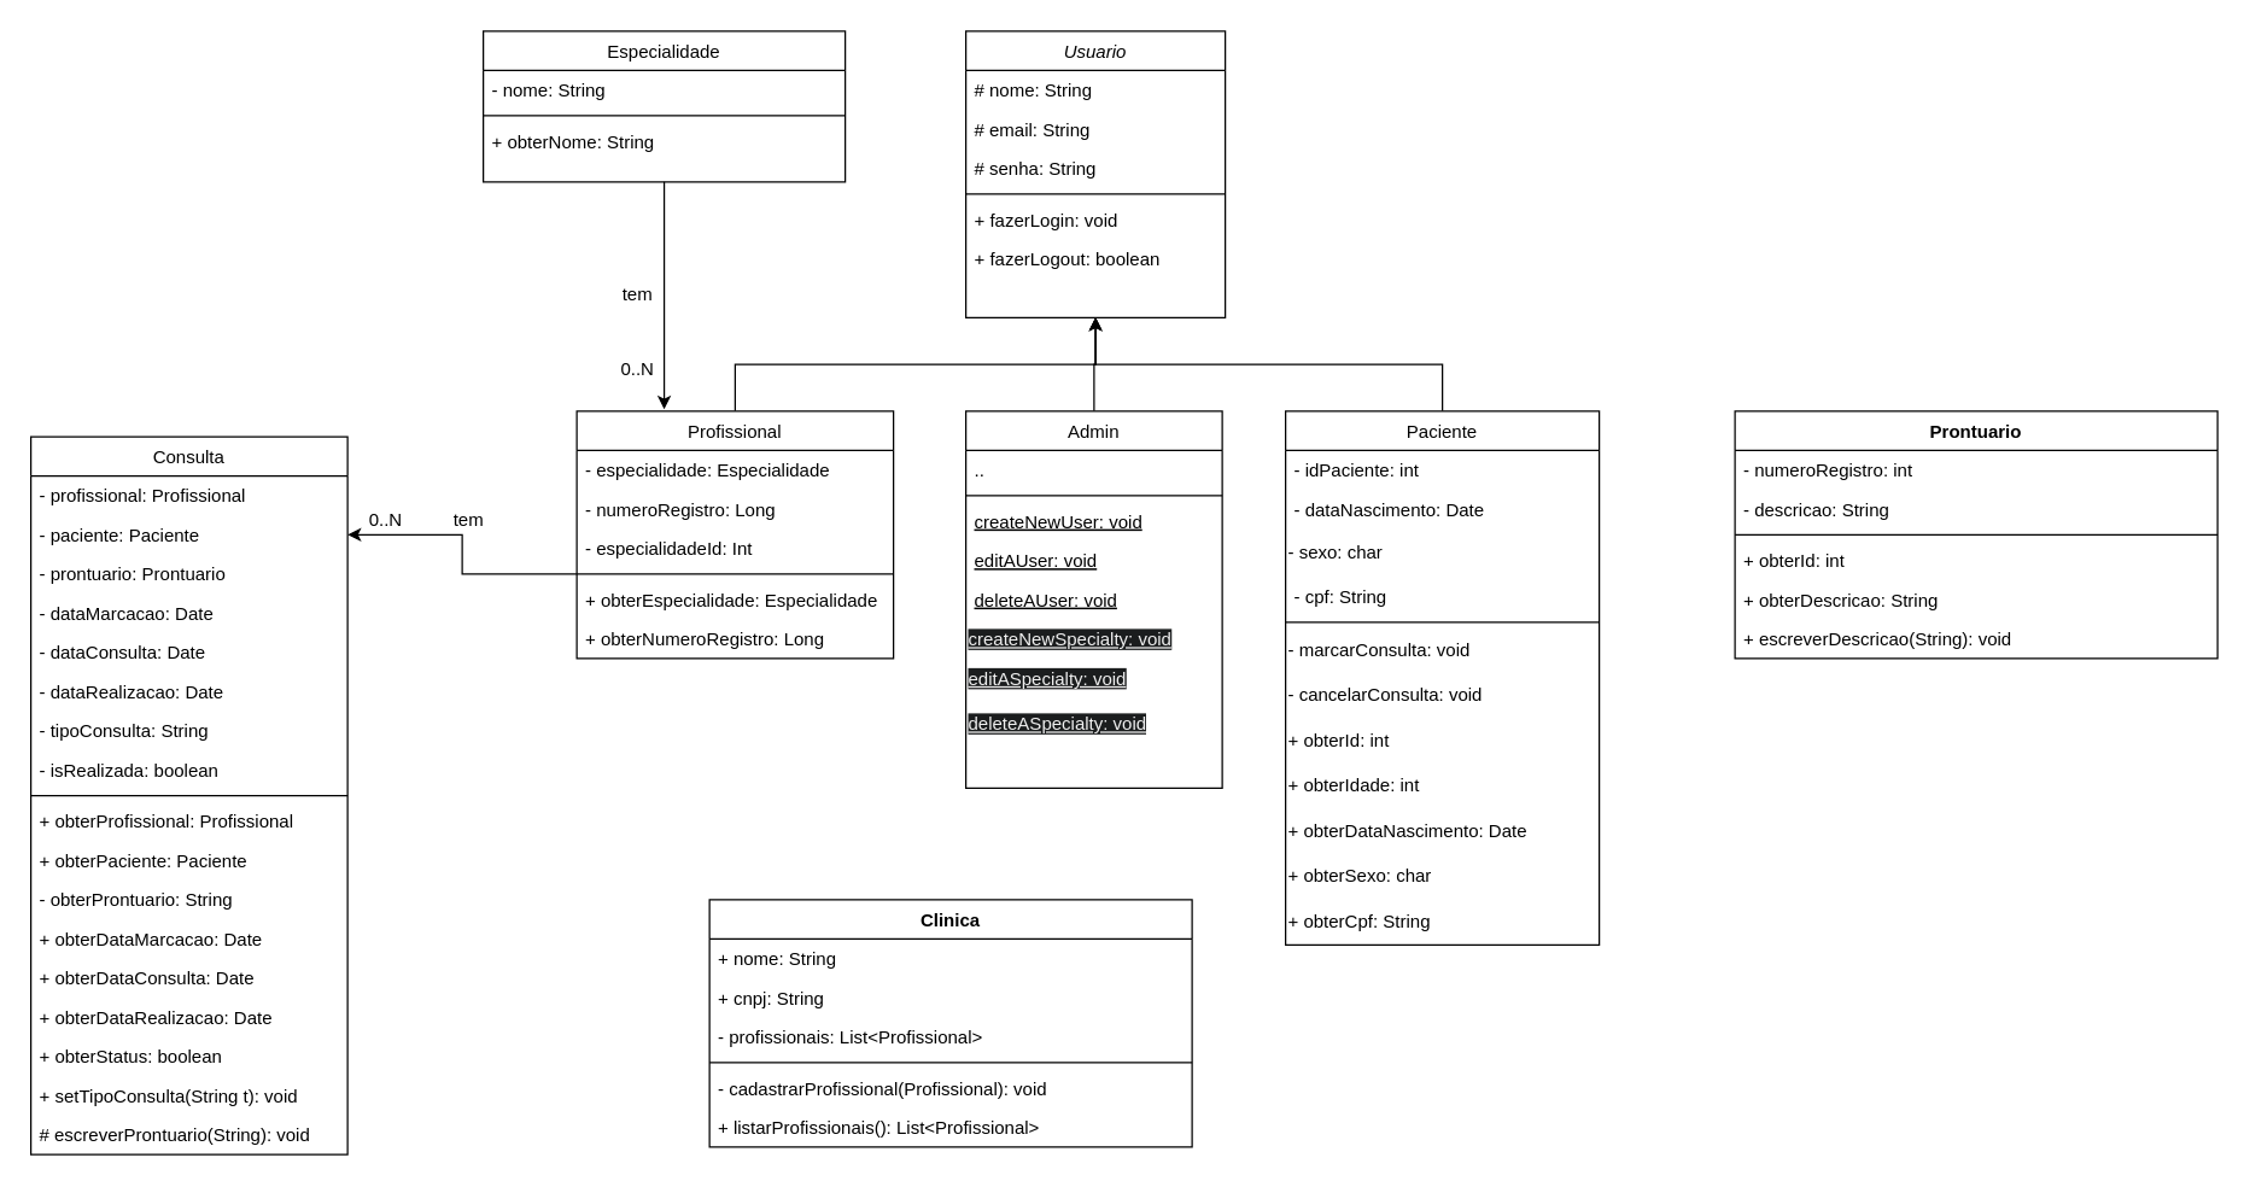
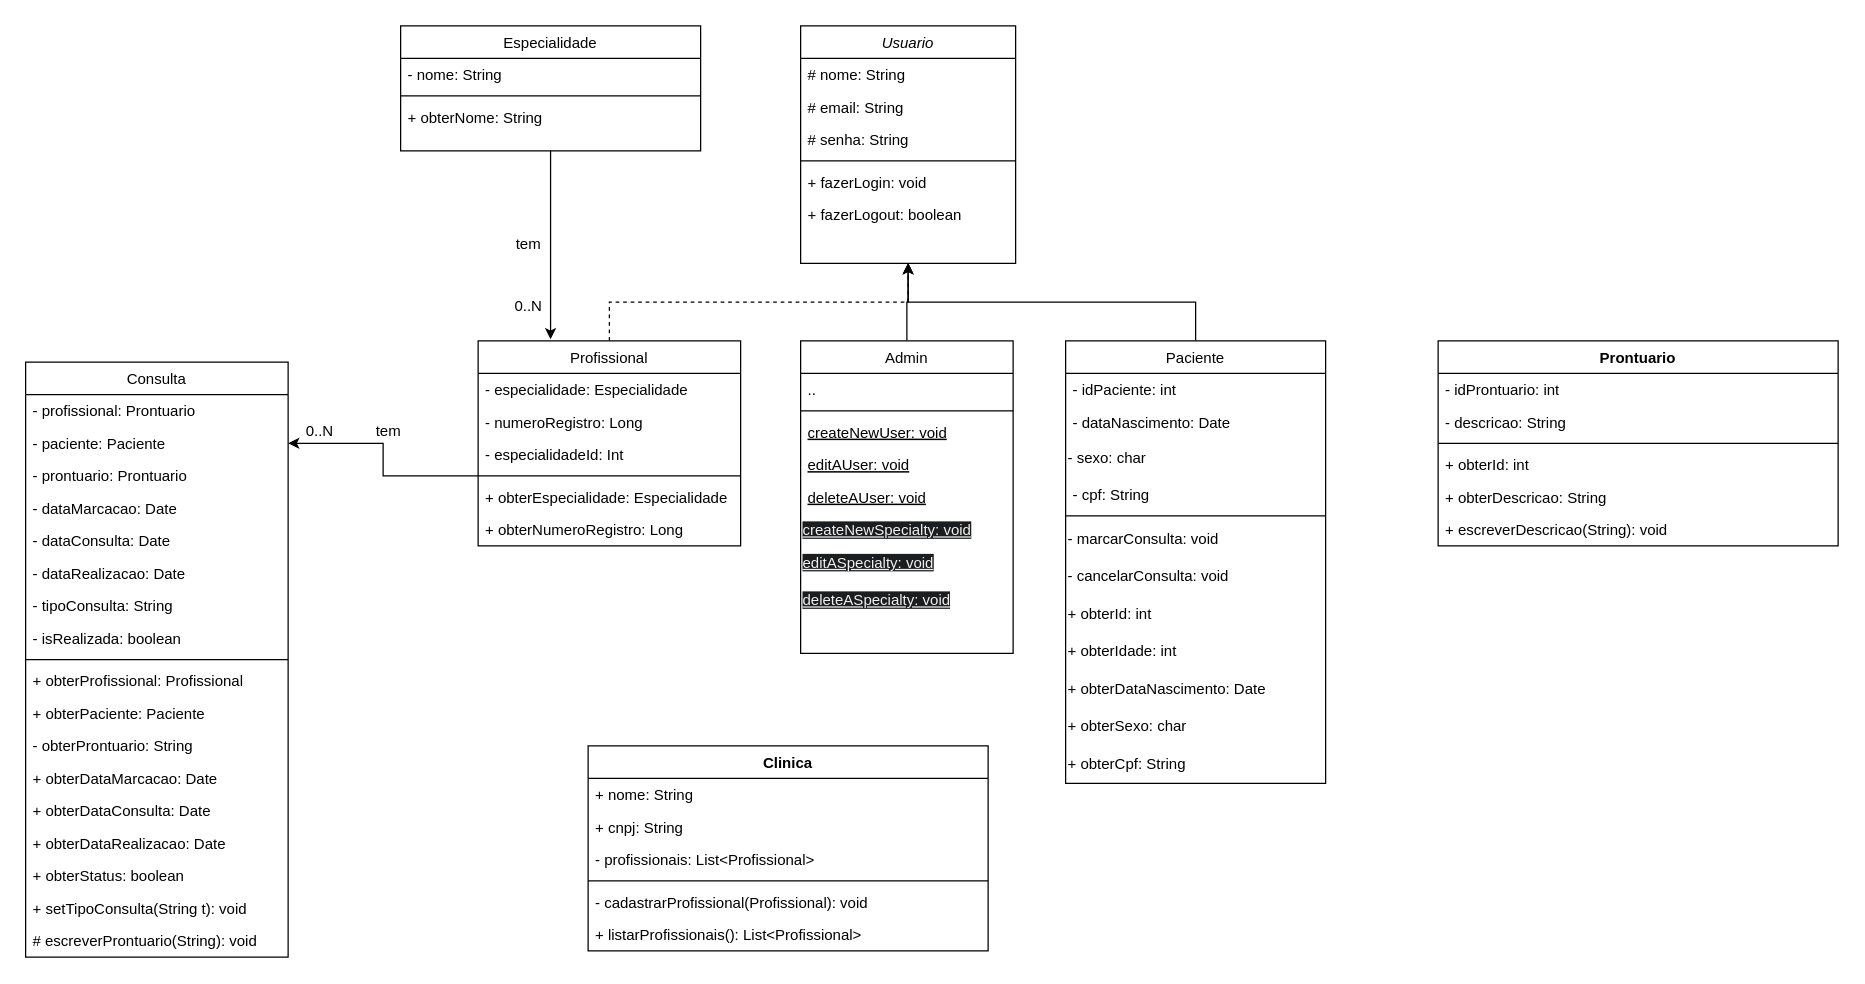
- <mxCell id="9" style="edgeStyle=orthogonalEdgeStyle;rounded=0;orthogonalLoop=1;jettySize=auto;html=1;entryX=0.5;entryY=1;entryDx=0;entryDy=0;exitX=0.5;exitY=0;exitDx=0;exitDy=0;" parent="1" source="10" target="2" edge="1"><mxGeometry relative="1" as="geometry" /></mxCell>
+ <mxCell id="9" style="edgeStyle=orthogonalEdgeStyle;rounded=0;orthogonalLoop=1;jettySize=auto;html=1;entryX=0.5;entryY=1;entryDx=0;entryDy=0;exitX=0.5;exitY=0;exitDx=0;exitDy=0;dashed=1;" parent="1" source="10" target="2" edge="1"><mxGeometry relative="1" as="geometry" /></mxCell>
- <mxCell id="78" value="- numeroRegistro: int" style="text;strokeColor=none;fillColor=none;align=left;verticalAlign=top;spacingLeft=4;spacingRight=4;overflow=hidden;rotatable=0;points=[[0,0.5],[1,0.5]];portConstraint=eastwest;whiteSpace=wrap;html=1;" vertex="1" parent="77"><mxGeometry y="26" width="320" height="26" as="geometry" /></mxCell>
+ <mxCell id="78" value="- idProntuario: int" style="text;strokeColor=none;fillColor=none;align=left;verticalAlign=top;spacingLeft=4;spacingRight=4;overflow=hidden;rotatable=0;points=[[0,0.5],[1,0.5]];portConstraint=eastwest;whiteSpace=wrap;html=1;" vertex="1" parent="77"><mxGeometry y="26" width="320" height="26" as="geometry" /></mxCell>
- <mxCell id="42" value="- profissional: Profissional" style="text;align=left;verticalAlign=top;spacingLeft=4;spacingRight=4;overflow=hidden;rotatable=0;points=[[0,0.5],[1,0.5]];portConstraint=eastwest;" parent="41" vertex="1"><mxGeometry y="26" width="210" height="26" as="geometry" /></mxCell>
+ <mxCell id="42" value="- profissional: Prontuario" style="text;align=left;verticalAlign=top;spacingLeft=4;spacingRight=4;overflow=hidden;rotatable=0;points=[[0,0.5],[1,0.5]];portConstraint=eastwest;" parent="41" vertex="1"><mxGeometry y="26" width="210" height="26" as="geometry" /></mxCell>
